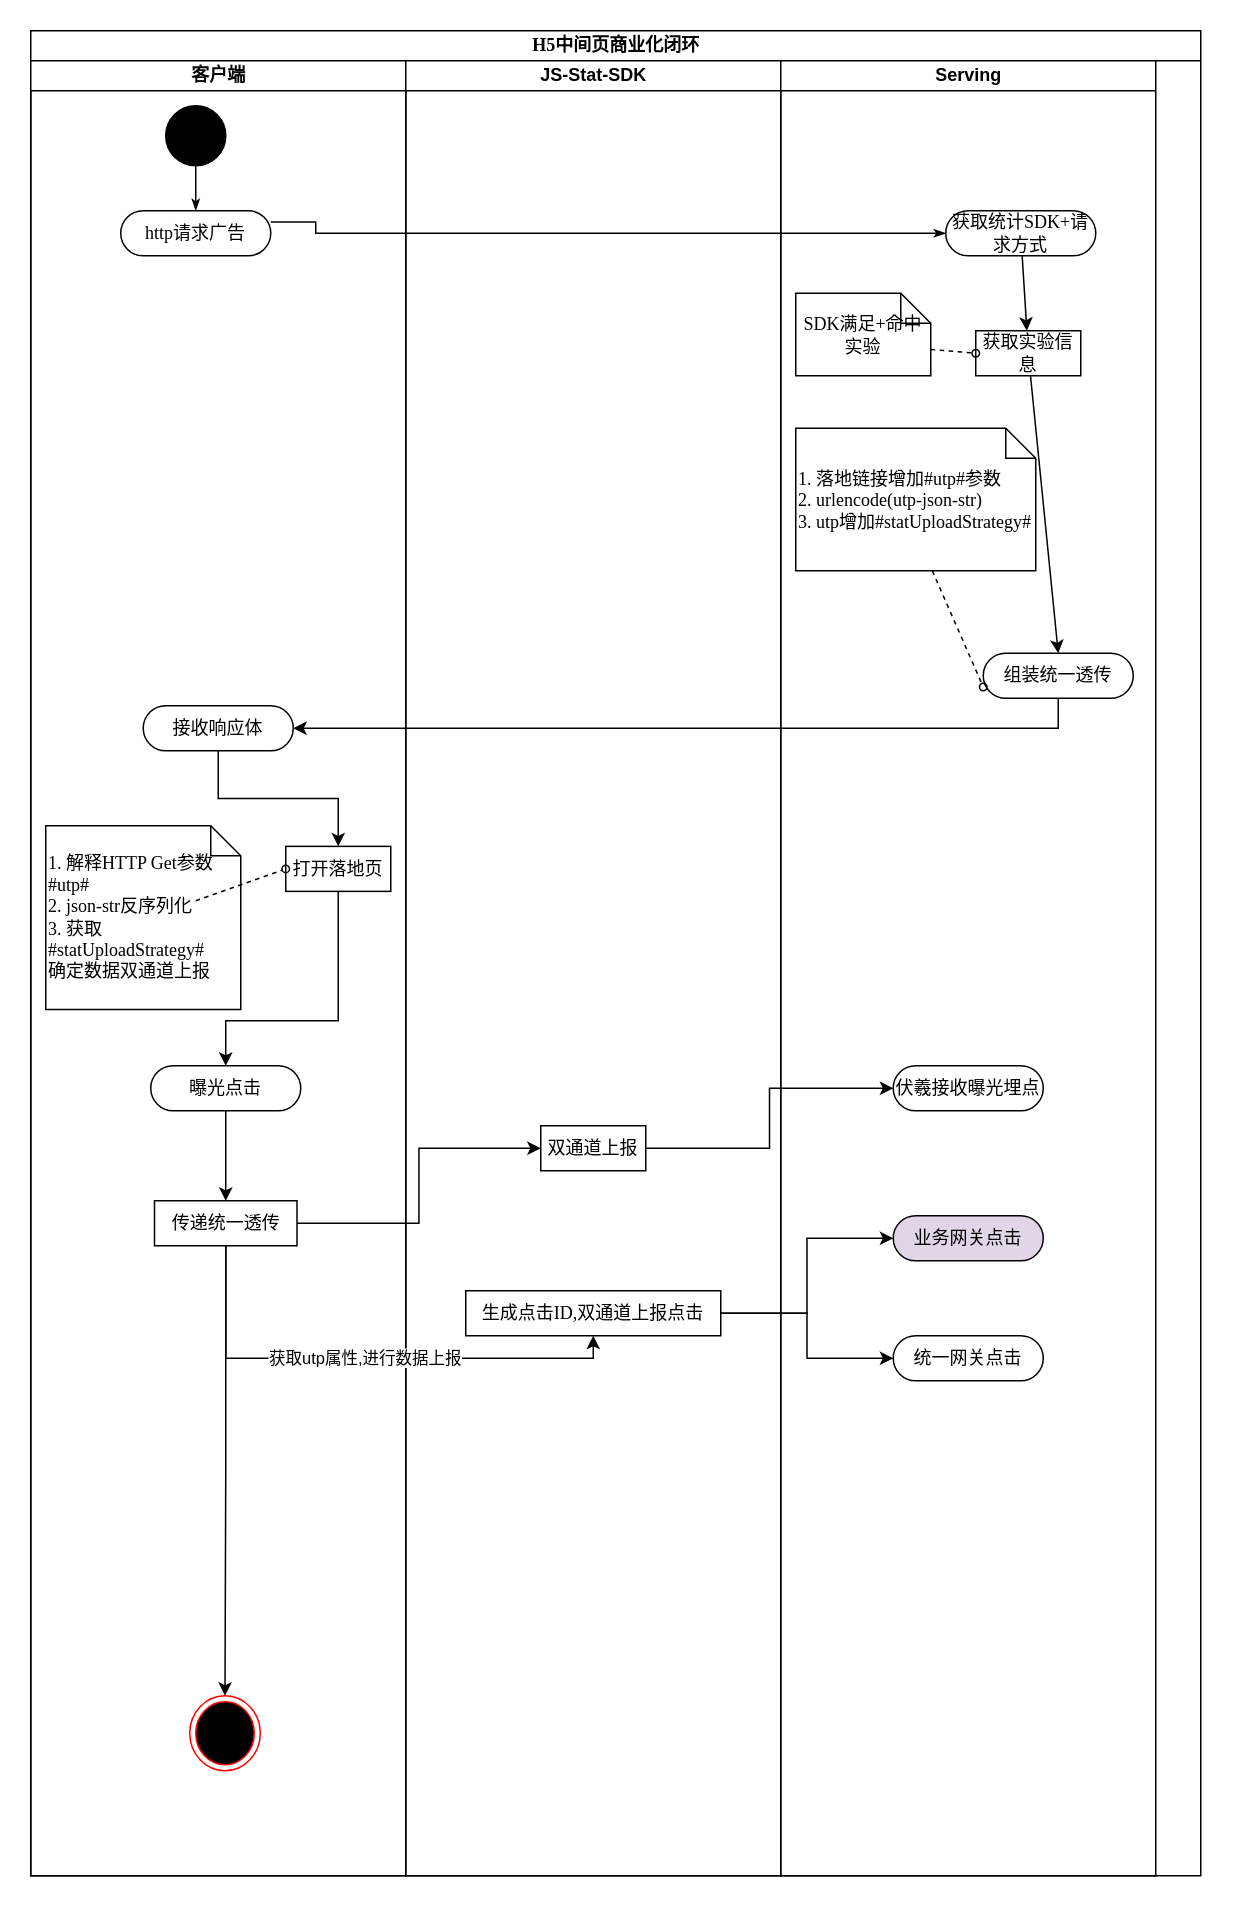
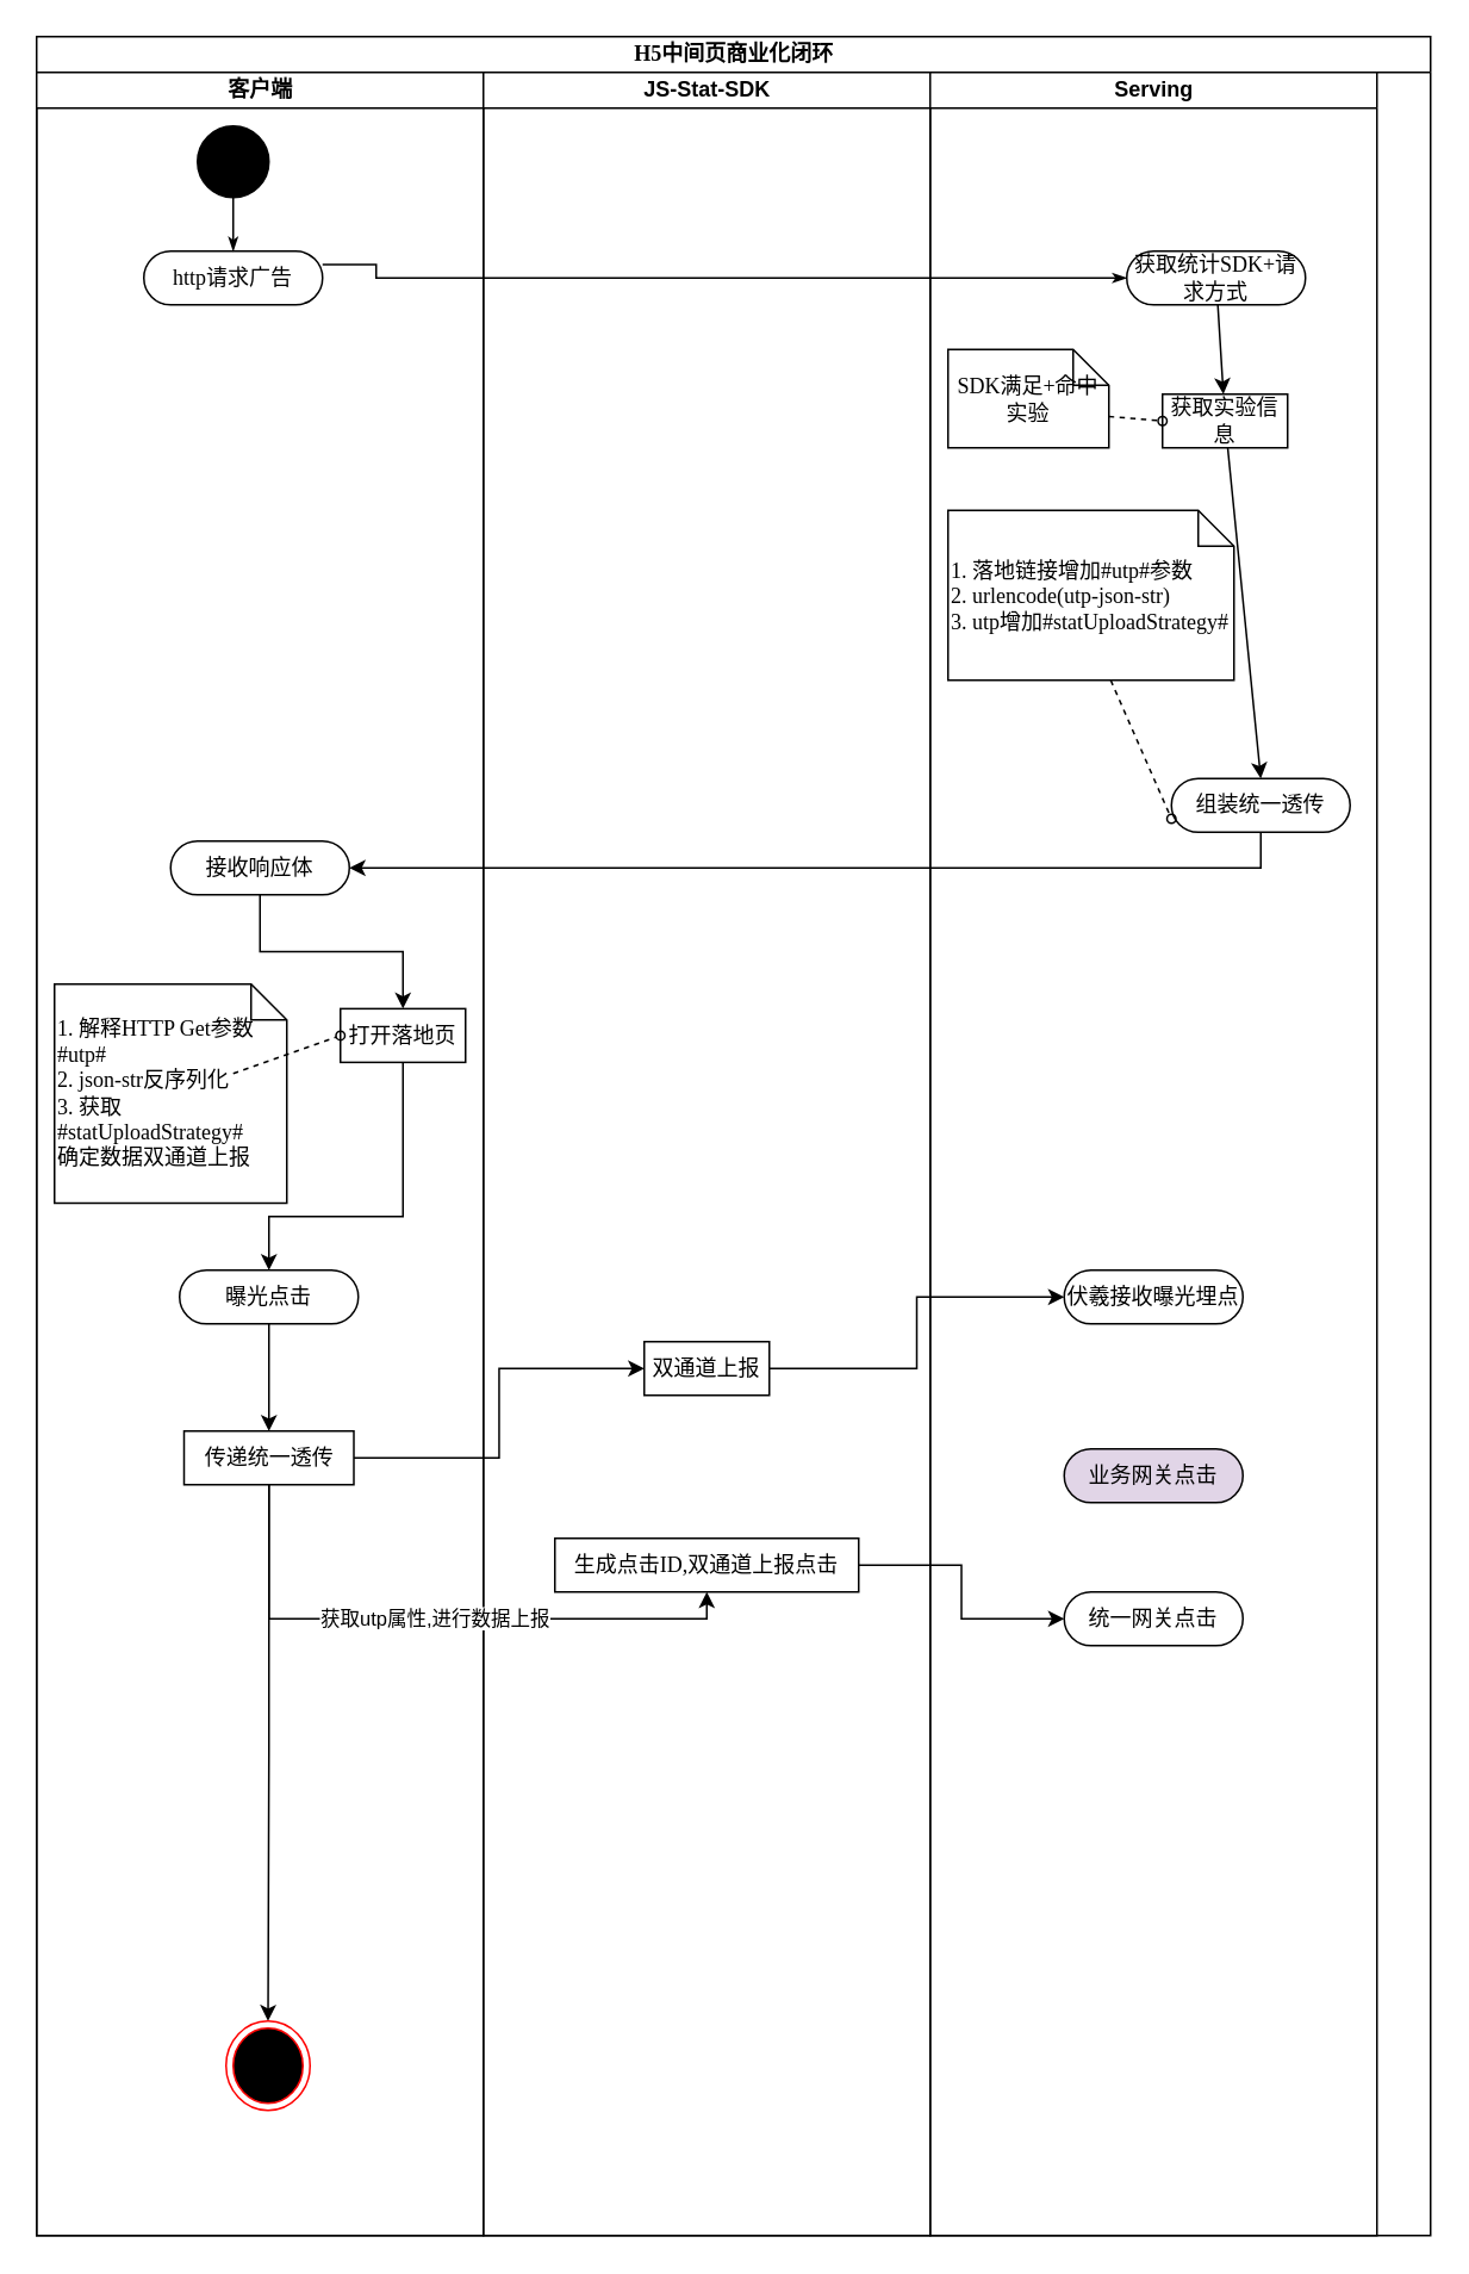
- <mxCell id="36" style="edgeStyle=orthogonalEdgeStyle;rounded=0;orthogonalLoop=1;jettySize=auto;html=1;entryX=0;entryY=0.5;entryDx=0;entryDy=0;" parent="2" source="20" target="31" edge="1"><mxGeometry relative="1" as="geometry" /></mxCell>
